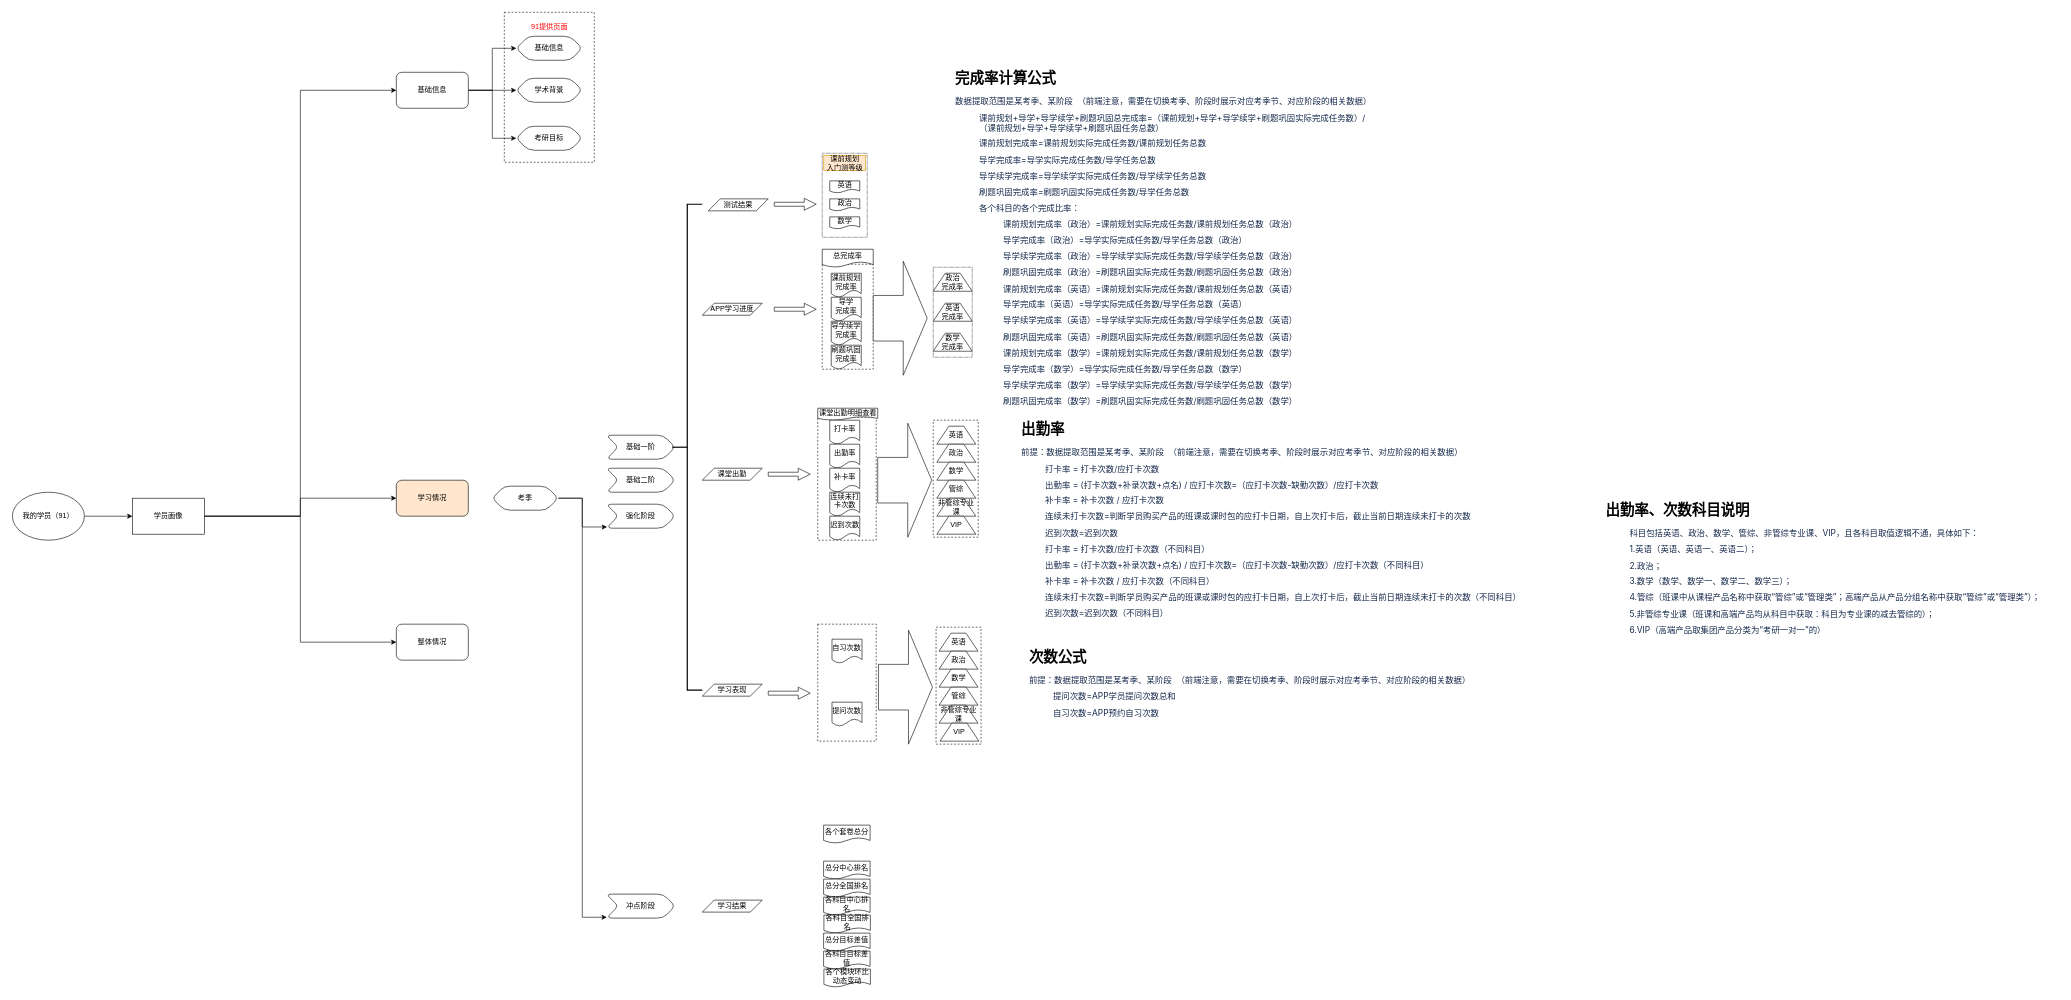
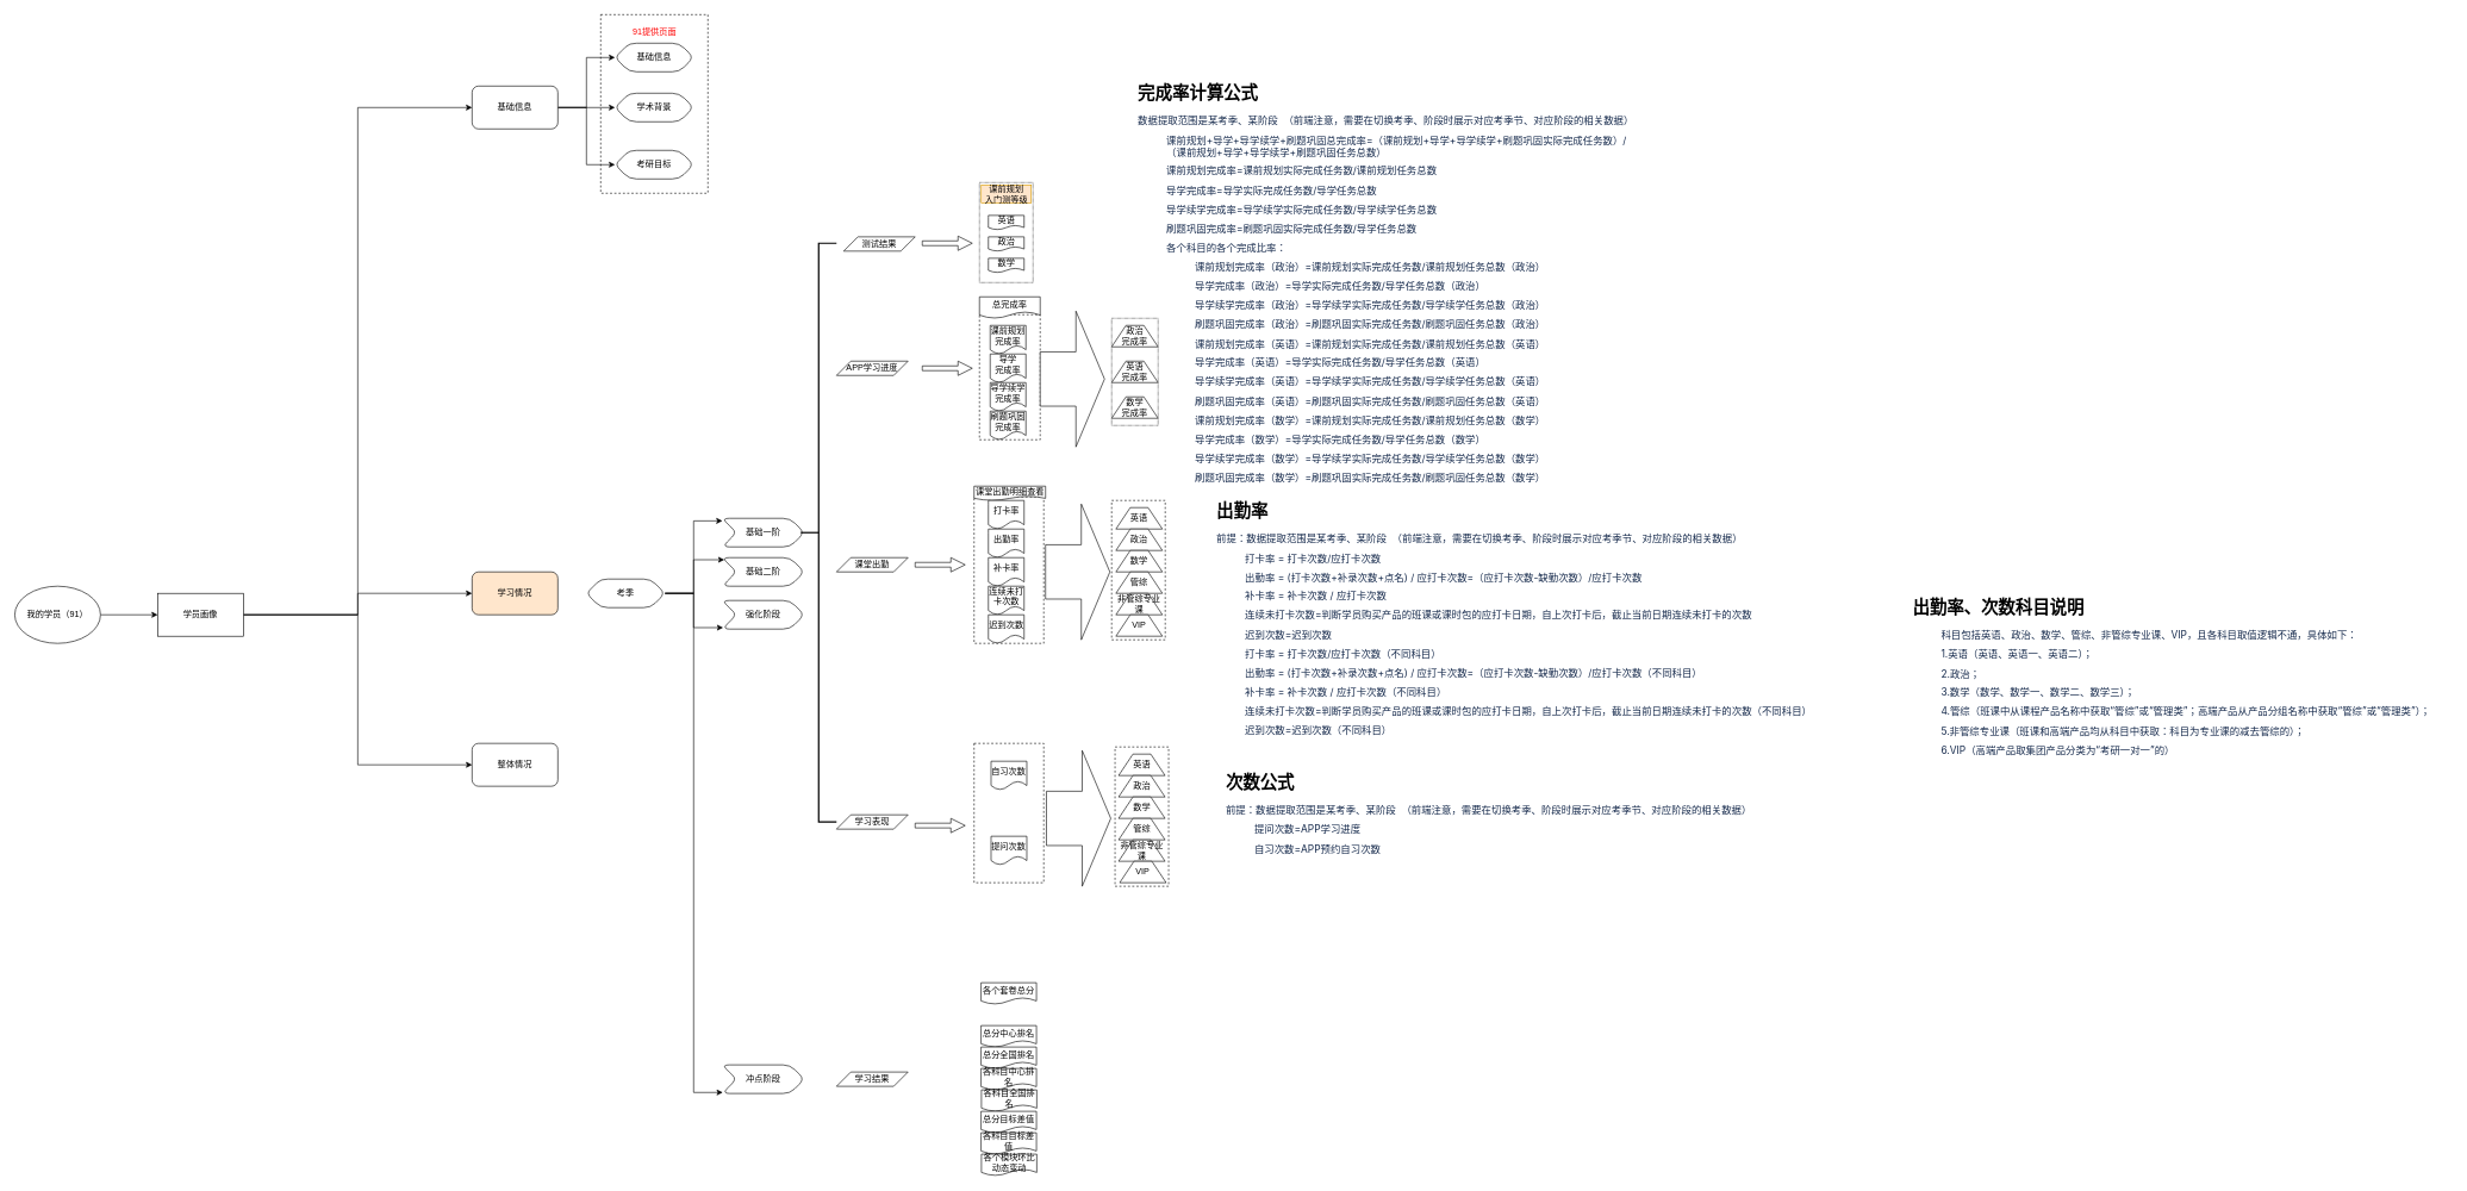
+ <mxCell id="25" style="edgeStyle=orthogonalEdgeStyle;rounded=0;orthogonalLoop=1;jettySize=auto;html=1;exitX=1;exitY=0.5;exitDx=0;exitDy=0;entryX=0.002;entryY=0.089;entryDx=0;entryDy=0;entryPerimeter=0;" edge="1" parent="1" source="29" target="30"><mxGeometry relative="1" as="geometry" /></mxCell>
+ <mxCell id="26" style="edgeStyle=orthogonalEdgeStyle;rounded=0;orthogonalLoop=1;jettySize=auto;html=1;exitX=1;exitY=0.5;exitDx=0;exitDy=0;entryX=0.026;entryY=0.075;entryDx=0;entryDy=0;entryPerimeter=0;" edge="1" parent="1" source="29" target="31"><mxGeometry relative="1" as="geometry" /></mxCell>
- <mxCell id="71" value="&lt;h1&gt;次数公式&lt;/h1&gt;&lt;div&gt;&lt;p style=&quot;margin: 10px 0px 0px; padding: 0px; color: rgb(23, 43, 77); font-family: -apple-system, system-ui, &amp;quot;Segoe UI&amp;quot;, Roboto, Oxygen, Ubuntu, &amp;quot;Fira Sans&amp;quot;, &amp;quot;Droid Sans&amp;quot;, &amp;quot;Helvetica Neue&amp;quot;, sans-serif; font-size: 14px; background-color: rgb(255, 255, 255);&quot;&gt;前提：数据提取范围是某考季、某阶段&amp;nbsp; （前端注意，需要在切换考季、阶段时展示对应考季节、对应阶段的相关数据）&lt;/p&gt;&lt;p style=&quot;margin: 10px 0px 0px 40px; padding: 0px; color: rgb(23, 43, 77); font-family: -apple-system, system-ui, &amp;quot;Segoe UI&amp;quot;, Roboto, Oxygen, Ubuntu, &amp;quot;Fira Sans&amp;quot;, &amp;quot;Droid Sans&amp;quot;, &amp;quot;Helvetica Neue&amp;quot;, sans-serif; font-size: 14px; background-color: rgb(255, 255, 255);&quot;&gt;提问次数=APP学员提问次数总和&lt;/p&gt;&lt;p style=&quot;margin: 10px 0px 0px 40px; padding: 0px; color: rgb(23, 43, 77); font-family: -apple-system, system-ui, &amp;quot;Segoe UI&amp;quot;, Roboto, Oxygen, Ubuntu, &amp;quot;Fira Sans&amp;quot;, &amp;quot;Droid Sans&amp;quot;, &amp;quot;Helvetica Neue&amp;quot;, sans-serif; font-size: 14px; background-color: rgb(255, 255, 255);&quot;&gt;自习次数=APP预约自习次数&lt;/p&gt;&lt;/div&gt;" style="text;html=1;strokeColor=none;fillColor=none;spacing=5;spacingTop=-20;whiteSpace=wrap;overflow=hidden;rounded=0;" vertex="1" parent="1"><mxGeometry x="1710" y="1075" width="780" height="150" as="geometry" /></mxCell>
+ <mxCell id="71" value="&lt;h1&gt;次数公式&lt;/h1&gt;&lt;div&gt;&lt;p style=&quot;margin: 10px 0px 0px; padding: 0px; color: rgb(23, 43, 77); font-family: -apple-system, system-ui, &amp;quot;Segoe UI&amp;quot;, Roboto, Oxygen, Ubuntu, &amp;quot;Fira Sans&amp;quot;, &amp;quot;Droid Sans&amp;quot;, &amp;quot;Helvetica Neue&amp;quot;, sans-serif; font-size: 14px; background-color: rgb(255, 255, 255);&quot;&gt;前提：数据提取范围是某考季、某阶段&amp;nbsp; （前端注意，需要在切换考季、阶段时展示对应考季节、对应阶段的相关数据）&lt;/p&gt;&lt;p style=&quot;margin: 10px 0px 0px 40px; padding: 0px; color: rgb(23, 43, 77); font-family: -apple-system, system-ui, &amp;quot;Segoe UI&amp;quot;, Roboto, Oxygen, Ubuntu, &amp;quot;Fira Sans&amp;quot;, &amp;quot;Droid Sans&amp;quot;, &amp;quot;Helvetica Neue&amp;quot;, sans-serif; font-size: 14px; background-color: rgb(255, 255, 255);&quot;&gt;提问次数=APP学习进度&lt;/p&gt;&lt;p style=&quot;margin: 10px 0px 0px 40px; padding: 0px; color: rgb(23, 43, 77); font-family: -apple-system, system-ui, &amp;quot;Segoe UI&amp;quot;, Roboto, Oxygen, Ubuntu, &amp;quot;Fira Sans&amp;quot;, &amp;quot;Droid Sans&amp;quot;, &amp;quot;Helvetica Neue&amp;quot;, sans-serif; font-size: 14px; background-color: rgb(255, 255, 255);&quot;&gt;自习次数=APP预约自习次数&lt;/p&gt;&lt;/div&gt;" style="text;html=1;strokeColor=none;fillColor=none;spacing=5;spacingTop=-20;whiteSpace=wrap;overflow=hidden;rounded=0;" vertex="1" parent="1"><mxGeometry x="1710" y="1075" width="780" height="150" as="geometry" /></mxCell>
